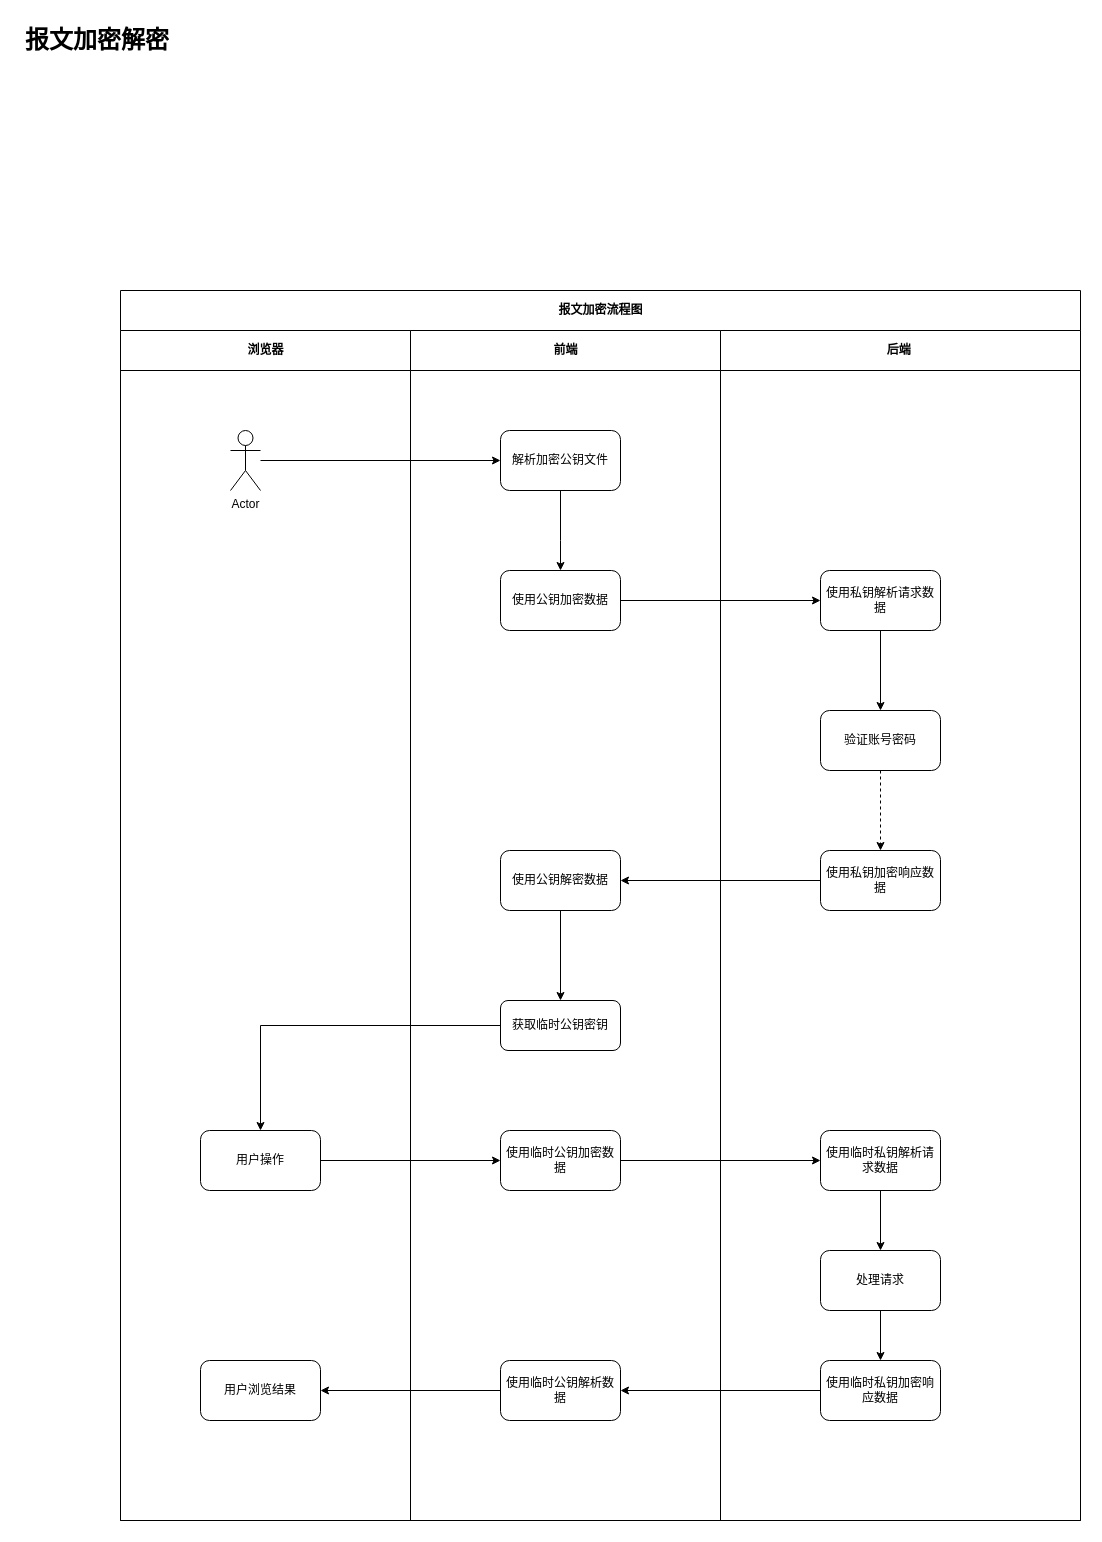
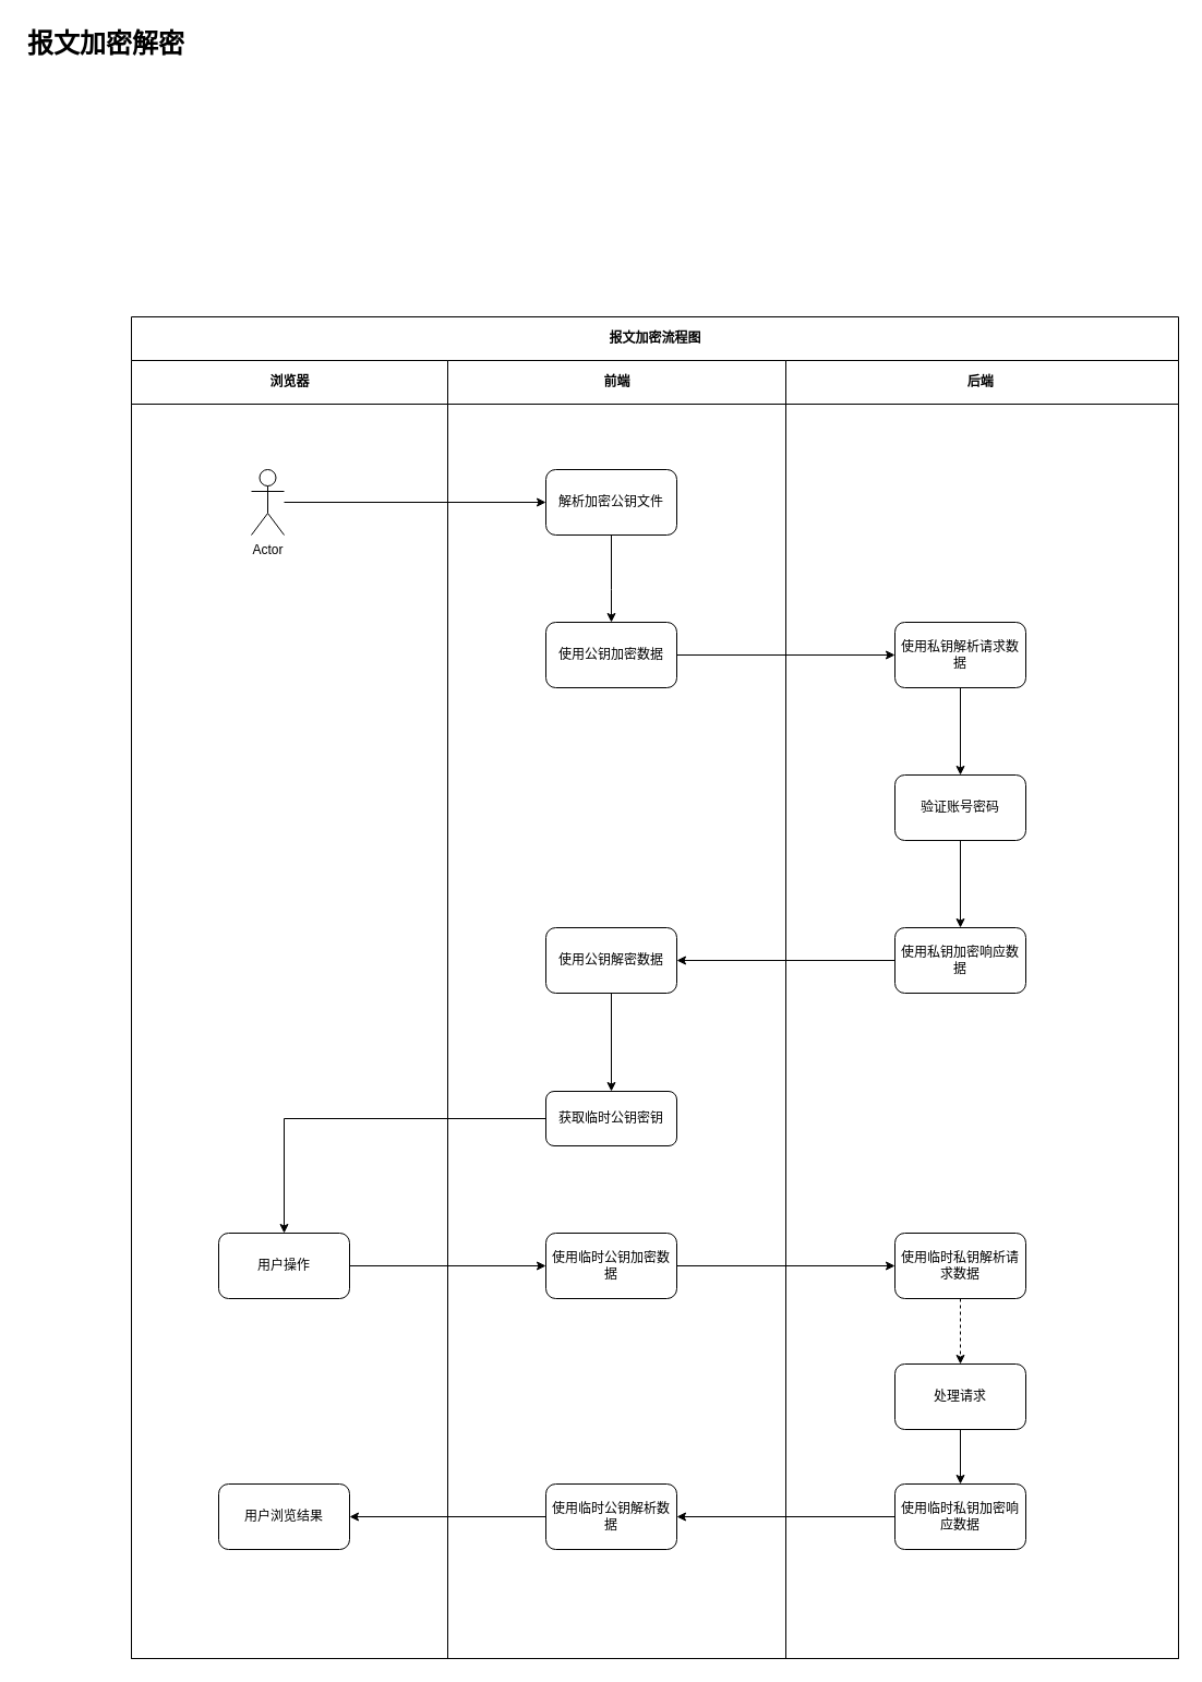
- <mxCell id="20" style="edgeStyle=orthogonalEdgeStyle;rounded=0;orthogonalLoop=1;jettySize=auto;html=1;dashed=1;" edge="1" parent="17" source="21" target="22"><mxGeometry relative="1" as="geometry" /></mxCell>
+ <mxCell id="20" style="edgeStyle=orthogonalEdgeStyle;rounded=0;orthogonalLoop=1;jettySize=auto;html=1;" edge="1" parent="17" source="21" target="22"><mxGeometry relative="1" as="geometry" /></mxCell>
- <mxCell id="23" style="edgeStyle=orthogonalEdgeStyle;rounded=0;orthogonalLoop=1;jettySize=auto;html=1;" edge="1" parent="17" source="24" target="26"><mxGeometry relative="1" as="geometry" /></mxCell>
+ <mxCell id="23" style="edgeStyle=orthogonalEdgeStyle;rounded=0;orthogonalLoop=1;jettySize=auto;html=1;dashed=1;" edge="1" parent="17" source="24" target="26"><mxGeometry relative="1" as="geometry" /></mxCell>
